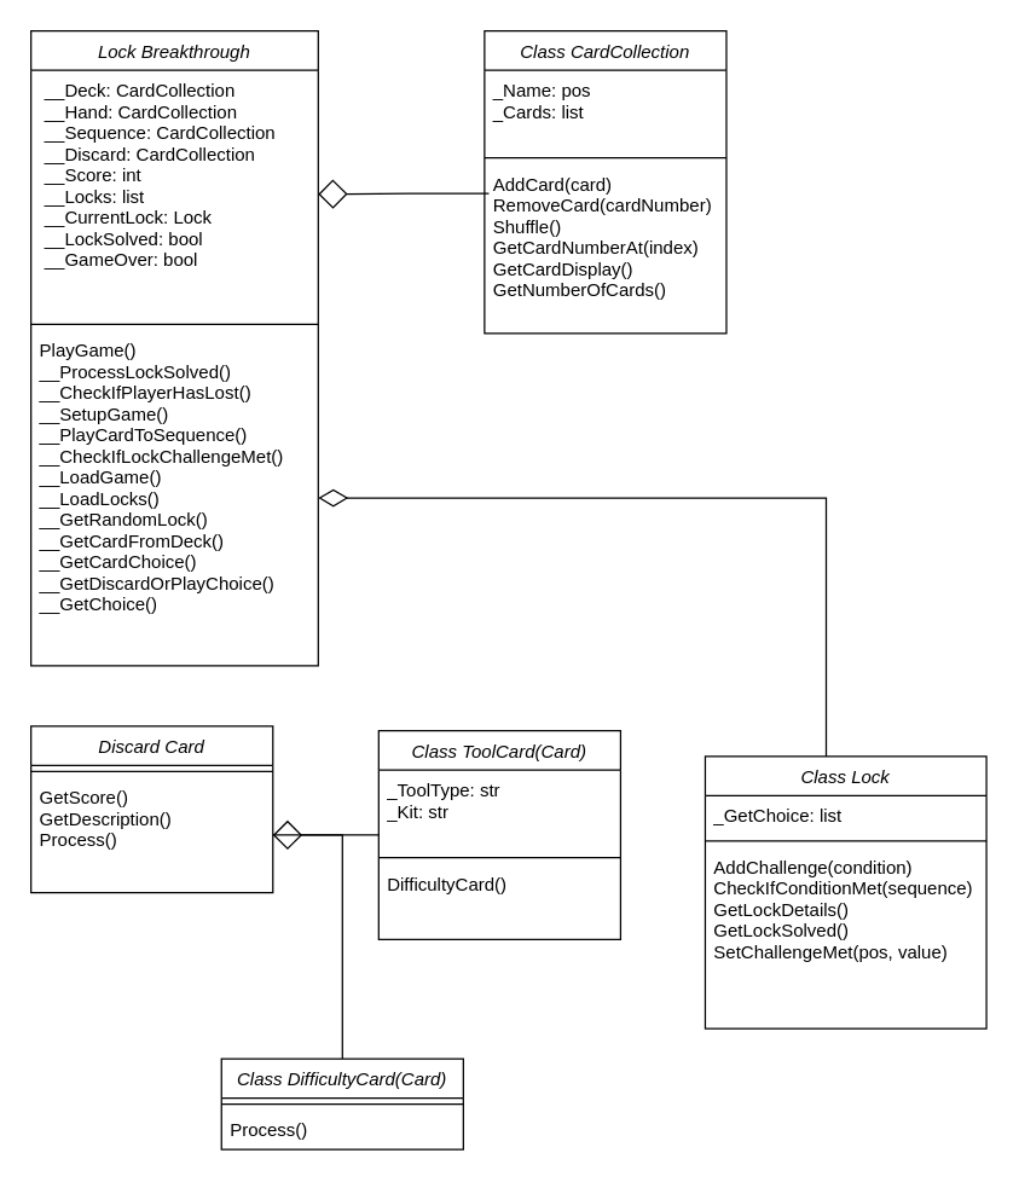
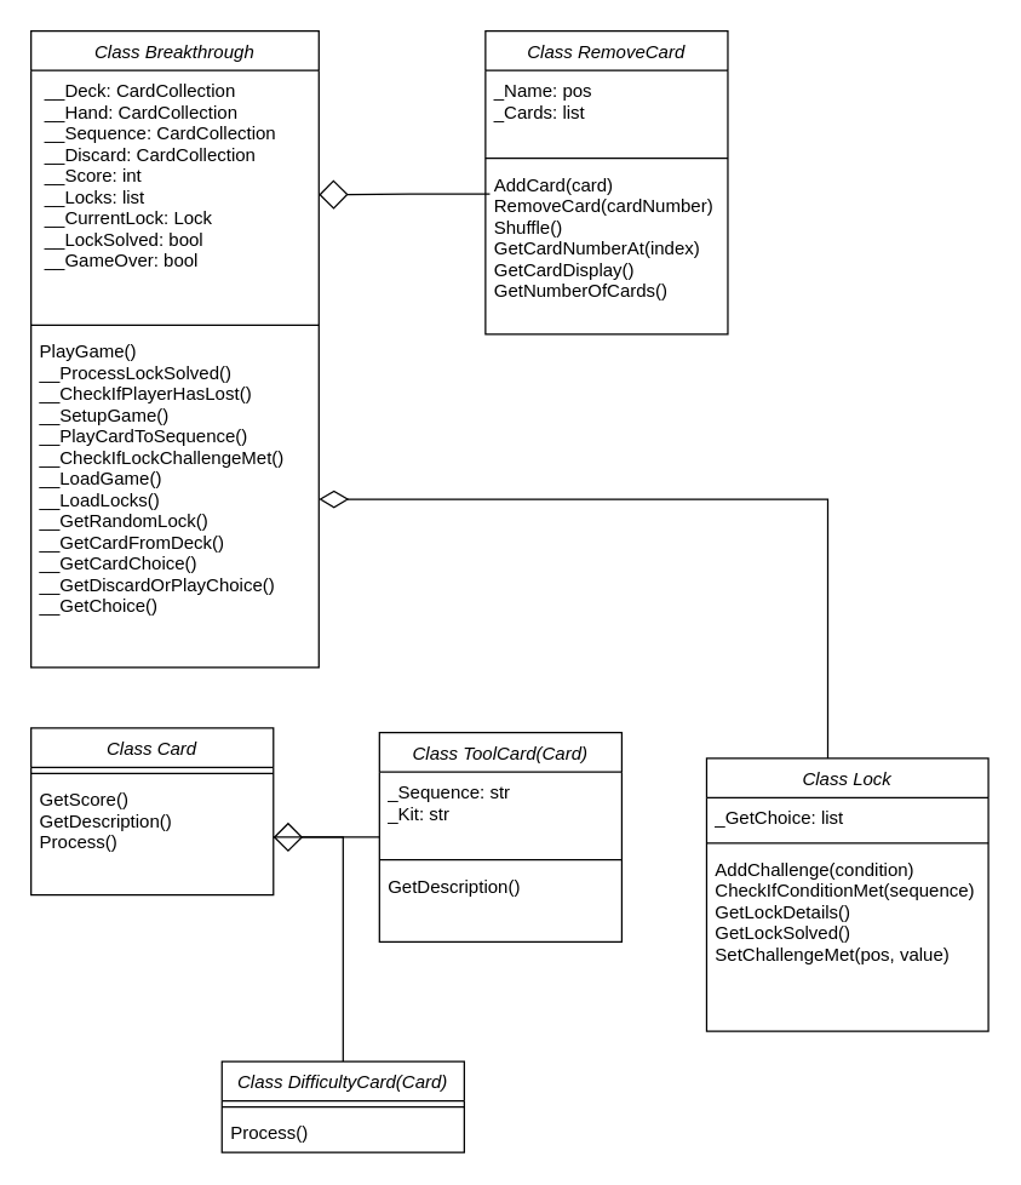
- <mxCell id="2" value="Lock Breakthrough" style="swimlane;fontStyle=2;align=center;verticalAlign=top;childLayout=stackLayout;horizontal=1;startSize=26;horizontalStack=0;resizeParent=1;resizeLast=0;collapsible=1;marginBottom=0;rounded=0;shadow=0;strokeWidth=1;" parent="1" vertex="1"><mxGeometry x="20" y="20" width="190" height="420" as="geometry"><mxRectangle x="230" y="140" width="160" height="26" as="alternateBounds" /></mxGeometry></mxCell>
+ <mxCell id="2" value="Class Breakthrough" style="swimlane;fontStyle=2;align=center;verticalAlign=top;childLayout=stackLayout;horizontal=1;startSize=26;horizontalStack=0;resizeParent=1;resizeLast=0;collapsible=1;marginBottom=0;rounded=0;shadow=0;strokeWidth=1;" parent="1" vertex="1"><mxGeometry x="20" y="20" width="190" height="420" as="geometry"><mxRectangle x="230" y="140" width="160" height="26" as="alternateBounds" /></mxGeometry></mxCell>
- <mxCell id="7" value="Class CardCollection" style="swimlane;fontStyle=2;align=center;verticalAlign=top;childLayout=stackLayout;horizontal=1;startSize=26;horizontalStack=0;resizeParent=1;resizeLast=0;collapsible=1;marginBottom=0;rounded=0;shadow=0;strokeWidth=1;" parent="1" vertex="1"><mxGeometry x="320" y="20" width="160" height="200" as="geometry"><mxRectangle x="230" y="140" width="160" height="26" as="alternateBounds" /></mxGeometry></mxCell>
+ <mxCell id="7" value="Class RemoveCard" style="swimlane;fontStyle=2;align=center;verticalAlign=top;childLayout=stackLayout;horizontal=1;startSize=26;horizontalStack=0;resizeParent=1;resizeLast=0;collapsible=1;marginBottom=0;rounded=0;shadow=0;strokeWidth=1;" parent="1" vertex="1"><mxGeometry x="320" y="20" width="160" height="200" as="geometry"><mxRectangle x="230" y="140" width="160" height="26" as="alternateBounds" /></mxGeometry></mxCell>
- <mxCell id="11" value="Discard Card" style="swimlane;fontStyle=2;align=center;verticalAlign=top;childLayout=stackLayout;horizontal=1;startSize=26;horizontalStack=0;resizeParent=1;resizeLast=0;collapsible=1;marginBottom=0;rounded=0;shadow=0;strokeWidth=1;" parent="1" vertex="1"><mxGeometry x="20" y="480" width="160" height="110" as="geometry"><mxRectangle x="230" y="140" width="160" height="26" as="alternateBounds" /></mxGeometry></mxCell>
+ <mxCell id="11" value="Class Card" style="swimlane;fontStyle=2;align=center;verticalAlign=top;childLayout=stackLayout;horizontal=1;startSize=26;horizontalStack=0;resizeParent=1;resizeLast=0;collapsible=1;marginBottom=0;rounded=0;shadow=0;strokeWidth=1;" parent="1" vertex="1"><mxGeometry x="20" y="480" width="160" height="110" as="geometry"><mxRectangle x="230" y="140" width="160" height="26" as="alternateBounds" /></mxGeometry></mxCell>
- <mxCell id="16" value="_ToolType: str&#10;_Kit: str" style="text;align=left;verticalAlign=top;spacingLeft=4;spacingRight=4;overflow=hidden;rotatable=0;points=[[0,0.5],[1,0.5]];portConstraint=eastwest;rounded=0;shadow=0;html=0;" parent="15" vertex="1"><mxGeometry y="26" width="160" height="54" as="geometry" /></mxCell>
+ <mxCell id="16" value="_Sequence: str&#10;_Kit: str" style="text;align=left;verticalAlign=top;spacingLeft=4;spacingRight=4;overflow=hidden;rotatable=0;points=[[0,0.5],[1,0.5]];portConstraint=eastwest;rounded=0;shadow=0;html=0;" parent="15" vertex="1"><mxGeometry y="26" width="160" height="54" as="geometry" /></mxCell>
- <mxCell id="18" value="DifficultyCard()" style="text;align=left;verticalAlign=top;spacingLeft=4;spacingRight=4;overflow=hidden;rotatable=0;points=[[0,0.5],[1,0.5]];portConstraint=eastwest;" parent="15" vertex="1"><mxGeometry y="88" width="160" height="26" as="geometry" /></mxCell>
+ <mxCell id="18" value="GetDescription()" style="text;align=left;verticalAlign=top;spacingLeft=4;spacingRight=4;overflow=hidden;rotatable=0;points=[[0,0.5],[1,0.5]];portConstraint=eastwest;" parent="15" vertex="1"><mxGeometry y="88" width="160" height="26" as="geometry" /></mxCell>
